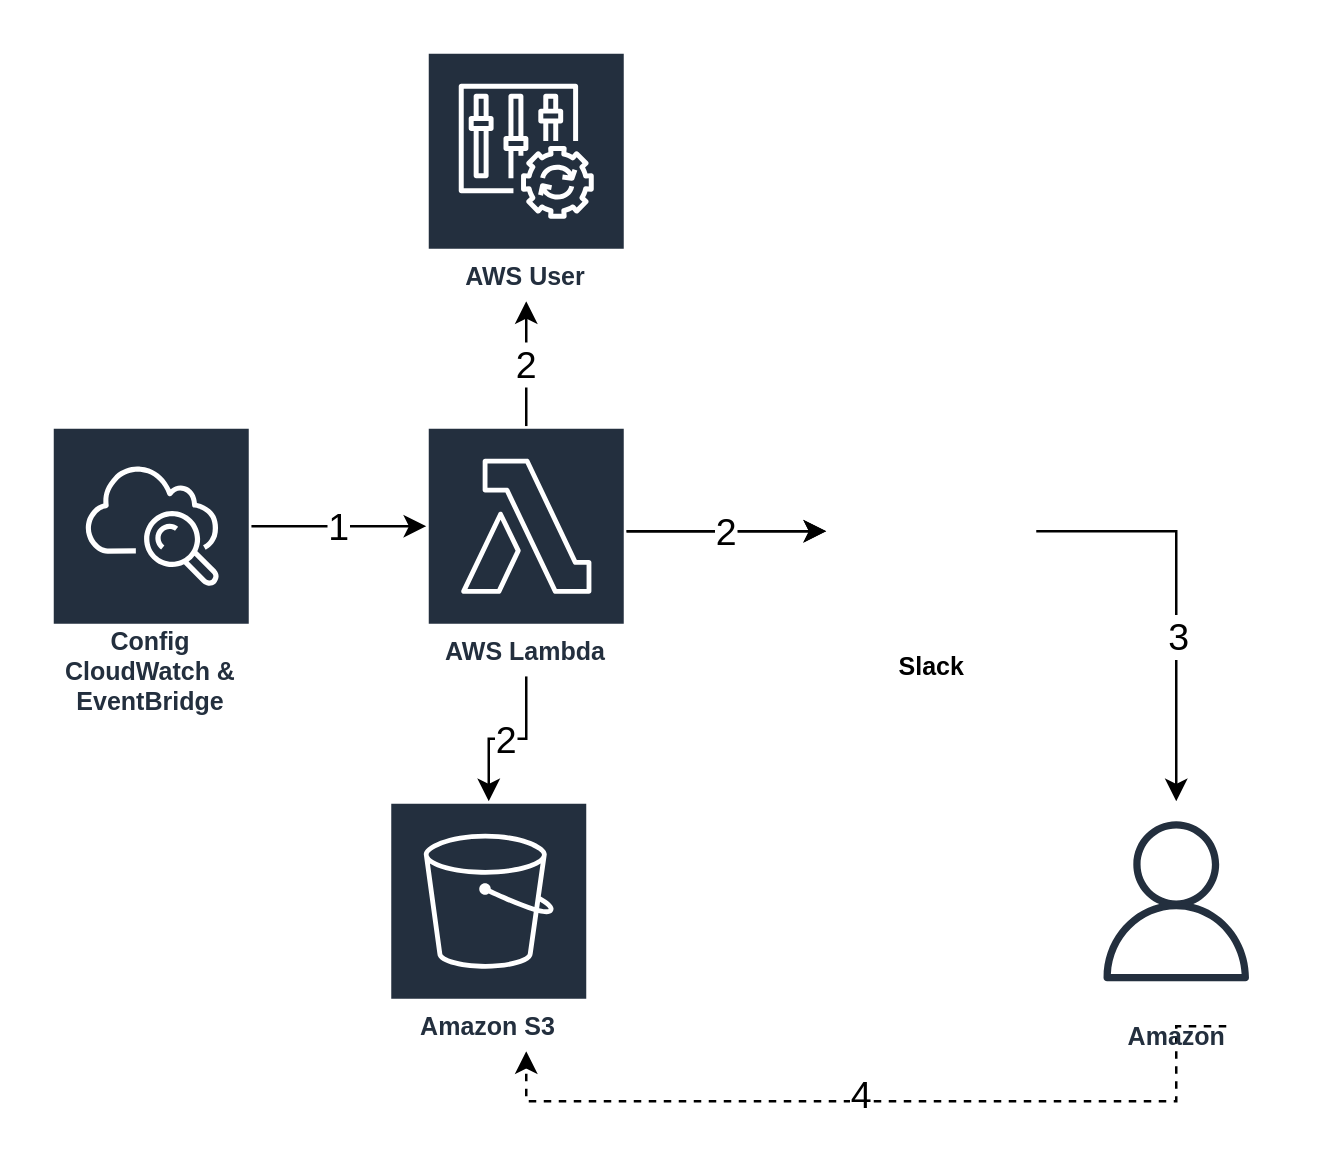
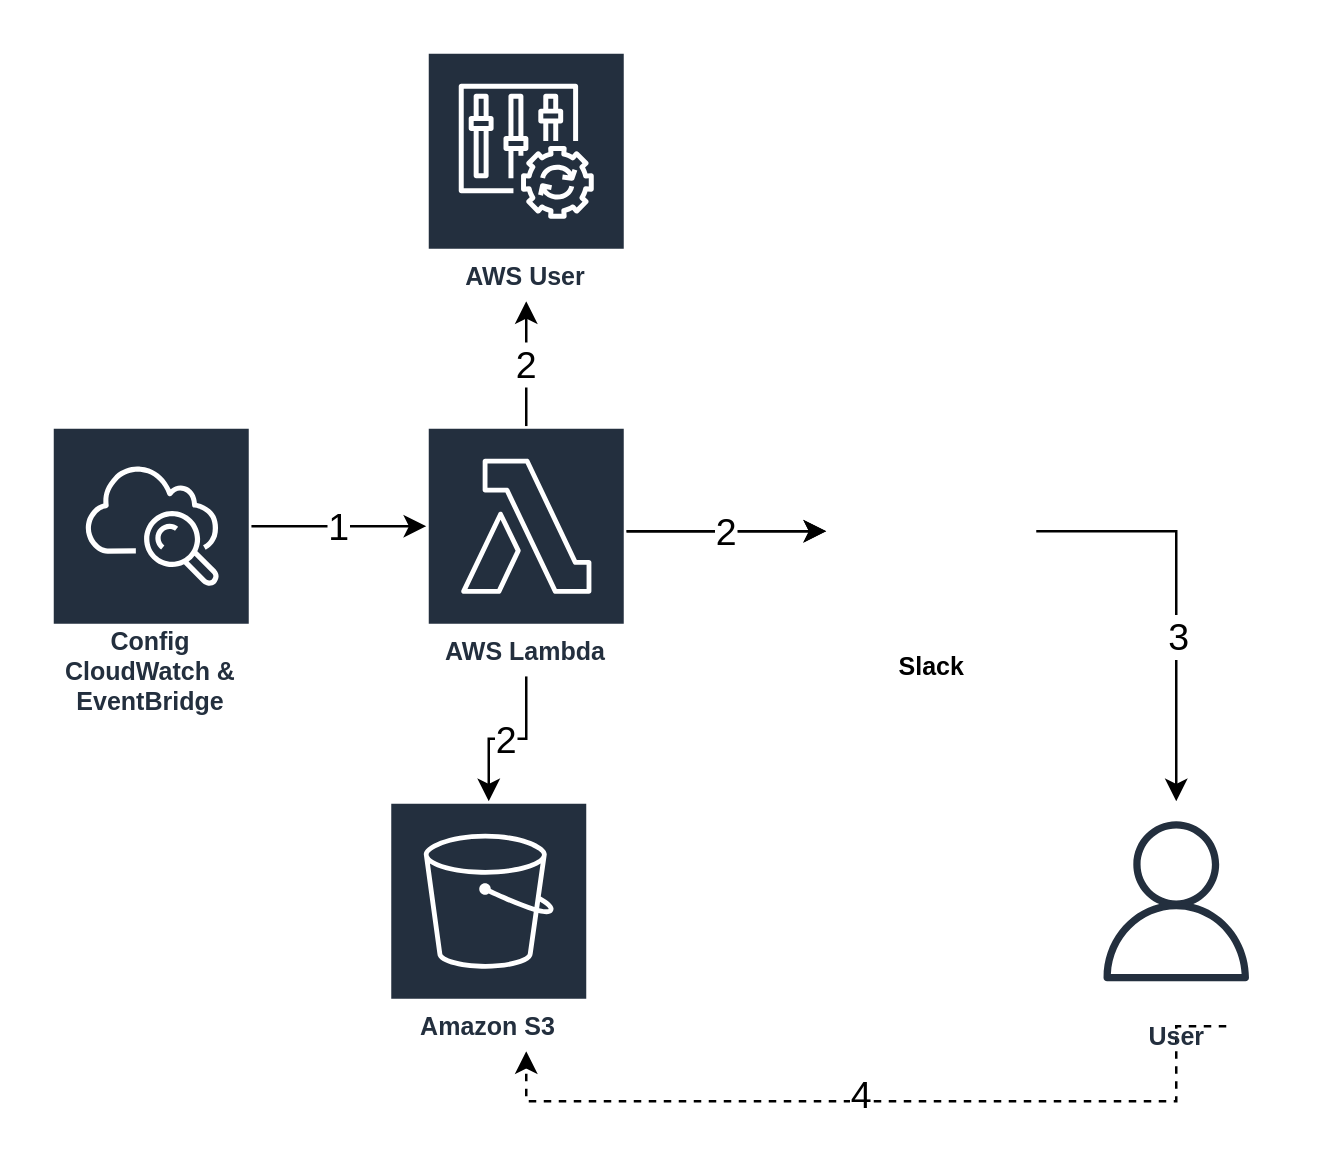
- <mxCell id="17" value="&lt;font style=&quot;font-size: 10px&quot;&gt;&lt;b&gt;Amazon&lt;/b&gt;&lt;/font&gt;" style="outlineConnect=0;fontColor=#232F3E;gradientColor=none;strokeColor=#232F3E;fillColor=#ffffff;dashed=0;verticalLabelPosition=bottom;verticalAlign=top;align=center;html=1;fontSize=12;fontStyle=0;aspect=fixed;shape=mxgraph.aws4.resourceIcon;resIcon=mxgraph.aws4.user;" vertex="1" parent="1"><mxGeometry x="430" y="320" width="80" height="80" as="geometry" /></mxCell>
+ <mxCell id="17" value="&lt;font style=&quot;font-size: 10px&quot;&gt;&lt;b&gt;User&lt;/b&gt;&lt;/font&gt;" style="outlineConnect=0;fontColor=#232F3E;gradientColor=none;strokeColor=#232F3E;fillColor=#ffffff;dashed=0;verticalLabelPosition=bottom;verticalAlign=top;align=center;html=1;fontSize=12;fontStyle=0;aspect=fixed;shape=mxgraph.aws4.resourceIcon;resIcon=mxgraph.aws4.user;" vertex="1" parent="1"><mxGeometry x="430" y="320" width="80" height="80" as="geometry" /></mxCell>
